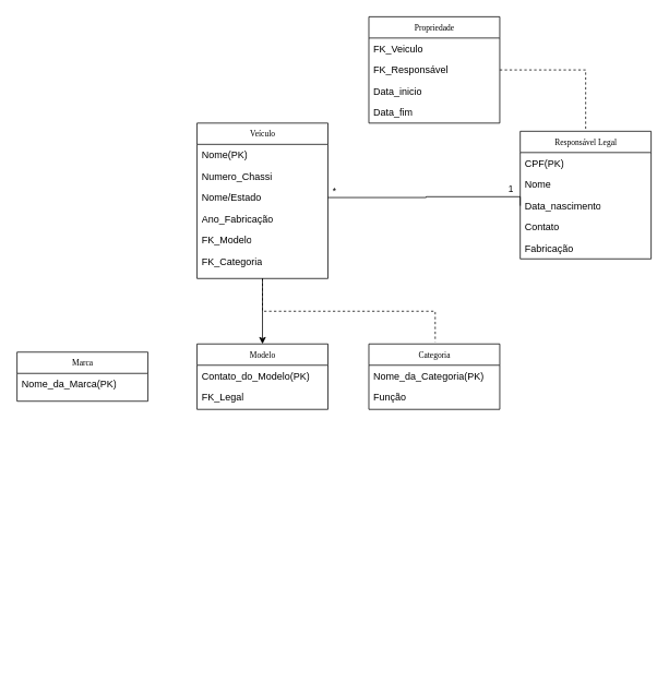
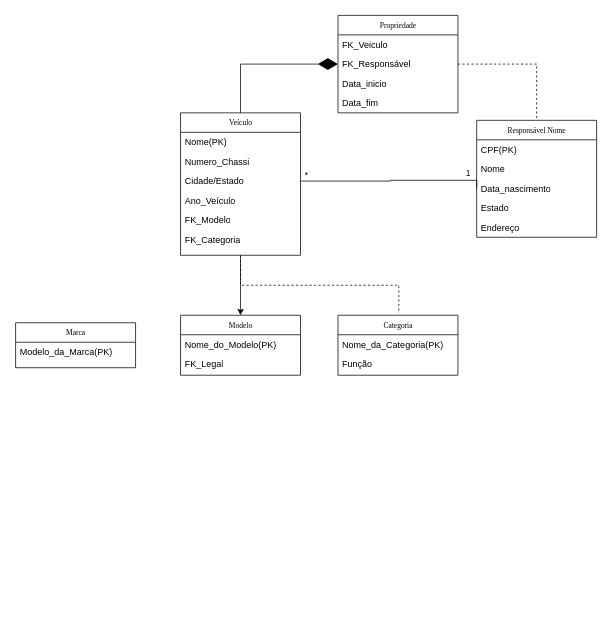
+ <mxCell id="34" value="" style="endArrow=diamondThin;endFill=1;endSize=24;html=1;rounded=0;entryX=0;entryY=0.5;entryDx=0;entryDy=0;exitX=0.5;exitY=0;exitDx=0;exitDy=0;edgeStyle=orthogonalEdgeStyle;" edge="1" parent="1" source="3" target="28"><mxGeometry width="160" relative="1" as="geometry"><mxPoint x="342" y="80" as="sourcePoint" /><mxPoint x="502" y="80" as="targetPoint" /></mxGeometry></mxCell>
- <mxCell id="20" value="Responsável Legal" style="swimlane;html=1;fontStyle=0;childLayout=stackLayout;horizontal=1;startSize=26;fillColor=none;horizontalStack=0;resizeParent=1;resizeLast=0;collapsible=1;marginBottom=0;swimlaneFillColor=#ffffff;rounded=0;shadow=0;comic=0;labelBackgroundColor=none;strokeWidth=1;fontFamily=Verdana;fontSize=10;align=center;" vertex="1" parent="1"><mxGeometry x="635" y="160" width="160" height="156" as="geometry" /></mxCell>
+ <mxCell id="20" value="Responsável Nome" style="swimlane;html=1;fontStyle=0;childLayout=stackLayout;horizontal=1;startSize=26;fillColor=none;horizontalStack=0;resizeParent=1;resizeLast=0;collapsible=1;marginBottom=0;swimlaneFillColor=#ffffff;rounded=0;shadow=0;comic=0;labelBackgroundColor=none;strokeWidth=1;fontFamily=Verdana;fontSize=10;align=center;" vertex="1" parent="1"><mxGeometry x="635" y="160" width="160" height="156" as="geometry" /></mxCell>
- <mxCell id="6" value="Nome/Estado&lt;div&gt;&lt;br&gt;&lt;div&gt;&lt;br&gt;&lt;/div&gt;&lt;/div&gt;" style="text;html=1;strokeColor=none;fillColor=none;align=left;verticalAlign=top;spacingLeft=4;spacingRight=4;whiteSpace=wrap;overflow=hidden;rotatable=0;points=[[0,0.5],[1,0.5]];portConstraint=eastwest;" parent="3" vertex="1"><mxGeometry y="78" width="160" height="26" as="geometry" /></mxCell>
+ <mxCell id="6" value="Cidade/Estado&lt;div&gt;&lt;br&gt;&lt;div&gt;&lt;br&gt;&lt;/div&gt;&lt;/div&gt;" style="text;html=1;strokeColor=none;fillColor=none;align=left;verticalAlign=top;spacingLeft=4;spacingRight=4;whiteSpace=wrap;overflow=hidden;rotatable=0;points=[[0,0.5],[1,0.5]];portConstraint=eastwest;" parent="3" vertex="1"><mxGeometry y="78" width="160" height="26" as="geometry" /></mxCell>
- <mxCell id="7" value="Ano_Fabricação" style="text;html=1;strokeColor=none;fillColor=none;align=left;verticalAlign=top;spacingLeft=4;spacingRight=4;whiteSpace=wrap;overflow=hidden;rotatable=0;points=[[0,0.5],[1,0.5]];portConstraint=eastwest;" vertex="1" parent="3"><mxGeometry y="104" width="160" height="26" as="geometry" /></mxCell>
+ <mxCell id="7" value="Ano_Veículo" style="text;html=1;strokeColor=none;fillColor=none;align=left;verticalAlign=top;spacingLeft=4;spacingRight=4;whiteSpace=wrap;overflow=hidden;rotatable=0;points=[[0,0.5],[1,0.5]];portConstraint=eastwest;" vertex="1" parent="3"><mxGeometry y="104" width="160" height="26" as="geometry" /></mxCell>
- <mxCell id="24" value="&lt;div&gt;Contato&lt;/div&gt;&lt;div&gt;&lt;br&gt;&lt;/div&gt;" style="text;html=1;strokeColor=none;fillColor=none;align=left;verticalAlign=top;spacingLeft=4;spacingRight=4;whiteSpace=wrap;overflow=hidden;rotatable=0;points=[[0,0.5],[1,0.5]];portConstraint=eastwest;" vertex="1" parent="20"><mxGeometry y="104" width="160" height="26" as="geometry" /></mxCell>
+ <mxCell id="24" value="&lt;div&gt;Estado&lt;/div&gt;&lt;div&gt;&lt;br&gt;&lt;/div&gt;" style="text;html=1;strokeColor=none;fillColor=none;align=left;verticalAlign=top;spacingLeft=4;spacingRight=4;whiteSpace=wrap;overflow=hidden;rotatable=0;points=[[0,0.5],[1,0.5]];portConstraint=eastwest;" vertex="1" parent="20"><mxGeometry y="104" width="160" height="26" as="geometry" /></mxCell>
- <mxCell id="25" value="&lt;div&gt;Fabricação&amp;nbsp;&lt;/div&gt;&lt;div&gt;&lt;br&gt;&lt;/div&gt;" style="text;html=1;strokeColor=none;fillColor=none;align=left;verticalAlign=top;spacingLeft=4;spacingRight=4;whiteSpace=wrap;overflow=hidden;rotatable=0;points=[[0,0.5],[1,0.5]];portConstraint=eastwest;" vertex="1" parent="20"><mxGeometry y="130" width="160" height="26" as="geometry" /></mxCell>
+ <mxCell id="25" value="&lt;div&gt;Endereço&amp;nbsp;&lt;/div&gt;&lt;div&gt;&lt;br&gt;&lt;/div&gt;" style="text;html=1;strokeColor=none;fillColor=none;align=left;verticalAlign=top;spacingLeft=4;spacingRight=4;whiteSpace=wrap;overflow=hidden;rotatable=0;points=[[0,0.5],[1,0.5]];portConstraint=eastwest;" vertex="1" parent="20"><mxGeometry y="130" width="160" height="26" as="geometry" /></mxCell>
- <mxCell id="18" value="Contato_do_Modelo(PK)" style="text;html=1;strokeColor=none;fillColor=none;align=left;verticalAlign=top;spacingLeft=4;spacingRight=4;whiteSpace=wrap;overflow=hidden;rotatable=0;points=[[0,0.5],[1,0.5]];portConstraint=eastwest;" vertex="1" parent="17"><mxGeometry y="26" width="160" height="26" as="geometry" /></mxCell>
+ <mxCell id="18" value="Nome_do_Modelo(PK)" style="text;html=1;strokeColor=none;fillColor=none;align=left;verticalAlign=top;spacingLeft=4;spacingRight=4;whiteSpace=wrap;overflow=hidden;rotatable=0;points=[[0,0.5],[1,0.5]];portConstraint=eastwest;" vertex="1" parent="17"><mxGeometry y="26" width="160" height="26" as="geometry" /></mxCell>
- <mxCell id="13" value="Nome_da_Marca(PK)" style="text;html=1;strokeColor=none;fillColor=none;align=left;verticalAlign=top;spacingLeft=4;spacingRight=4;whiteSpace=wrap;overflow=hidden;rotatable=0;points=[[0,0.5],[1,0.5]];portConstraint=eastwest;" vertex="1" parent="12"><mxGeometry y="26" width="160" height="26" as="geometry" /></mxCell>
+ <mxCell id="13" value="Modelo_da_Marca(PK)" style="text;html=1;strokeColor=none;fillColor=none;align=left;verticalAlign=top;spacingLeft=4;spacingRight=4;whiteSpace=wrap;overflow=hidden;rotatable=0;points=[[0,0.5],[1,0.5]];portConstraint=eastwest;" vertex="1" parent="12"><mxGeometry y="26" width="160" height="26" as="geometry" /></mxCell>
